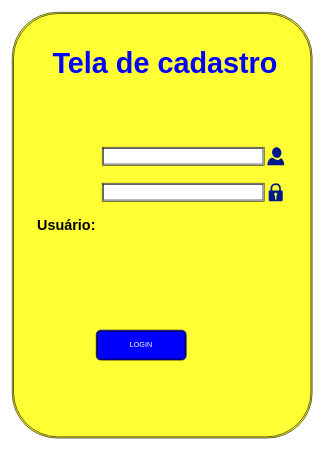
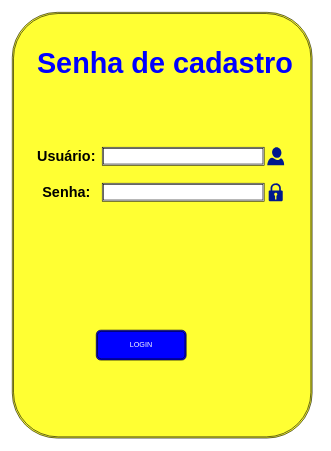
- <mxCell id="10" value="&lt;font color=&quot;#0000ff&quot; style=&quot;font-size: 48px;&quot;&gt;&lt;b&gt;Tela de cadastro&lt;/b&gt;&lt;/font&gt;" style="text;html=1;align=center;verticalAlign=middle;whiteSpace=wrap;rounded=0;" vertex="1" parent="1"><mxGeometry x="20" y="50" width="510" height="110" as="geometry" /></mxCell>
+ <mxCell id="10" value="&lt;font color=&quot;#0000ff&quot; style=&quot;font-size: 48px;&quot;&gt;&lt;b&gt;Senha de cadastro&lt;/b&gt;&lt;/font&gt;" style="text;html=1;align=center;verticalAlign=middle;whiteSpace=wrap;rounded=0;" vertex="1" parent="1"><mxGeometry x="20" y="50" width="510" height="110" as="geometry" /></mxCell>
+ <mxCell id="5" value="Senha:" style="text;strokeColor=none;fillColor=none;html=1;fontSize=24;fontStyle=1;verticalAlign=middle;align=center;" vertex="1" parent="1"><mxGeometry x="60" y="300" width="100" height="40" as="geometry" /></mxCell>
- <mxCell id="3" value="Usuário:" style="text;strokeColor=none;fillColor=none;html=1;fontSize=24;fontStyle=1;verticalAlign=middle;align=center;" vertex="1" parent="1"><mxGeometry x="60" y="355" width="100" height="40" as="geometry" /></mxCell>
+ <mxCell id="3" value="Usuário:" style="text;strokeColor=none;fillColor=none;html=1;fontSize=24;fontStyle=1;verticalAlign=middle;align=center;" vertex="1" parent="1"><mxGeometry x="60" y="240" width="100" height="40" as="geometry" /></mxCell>
